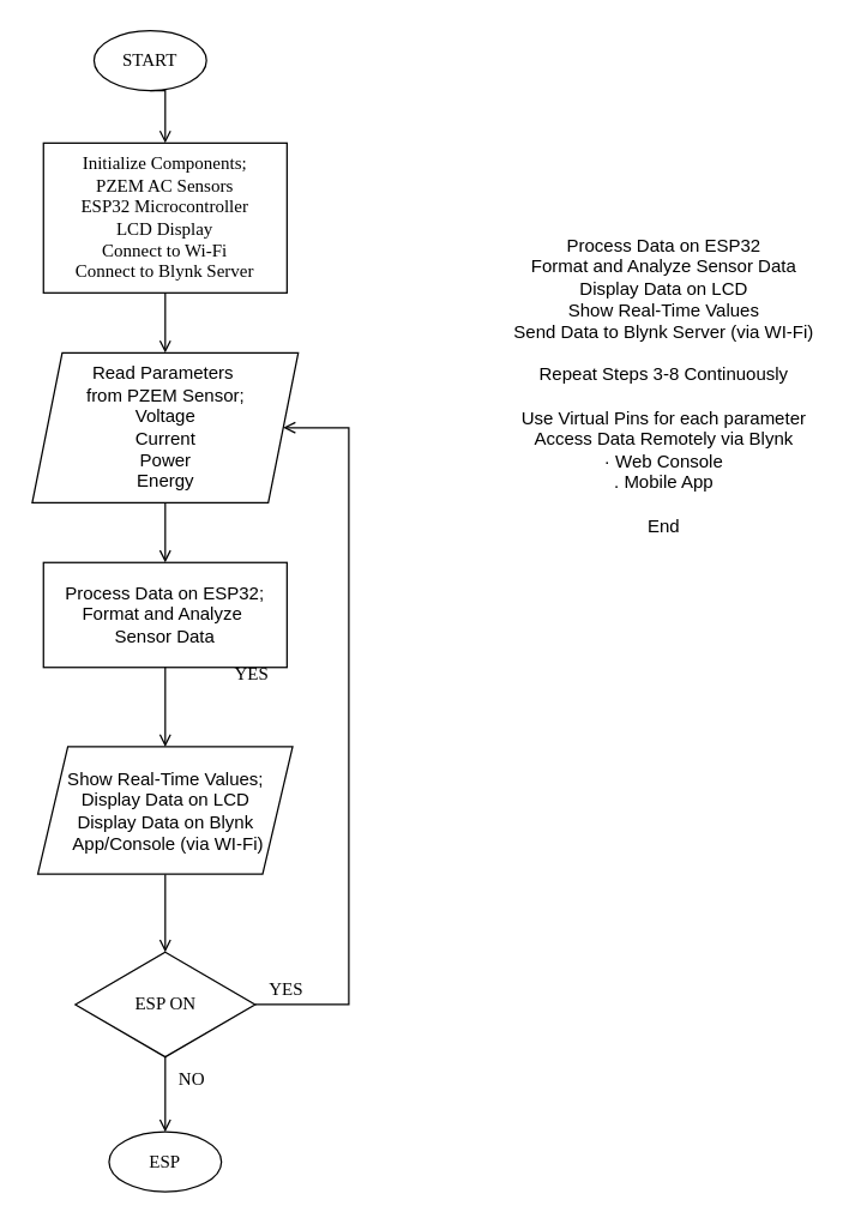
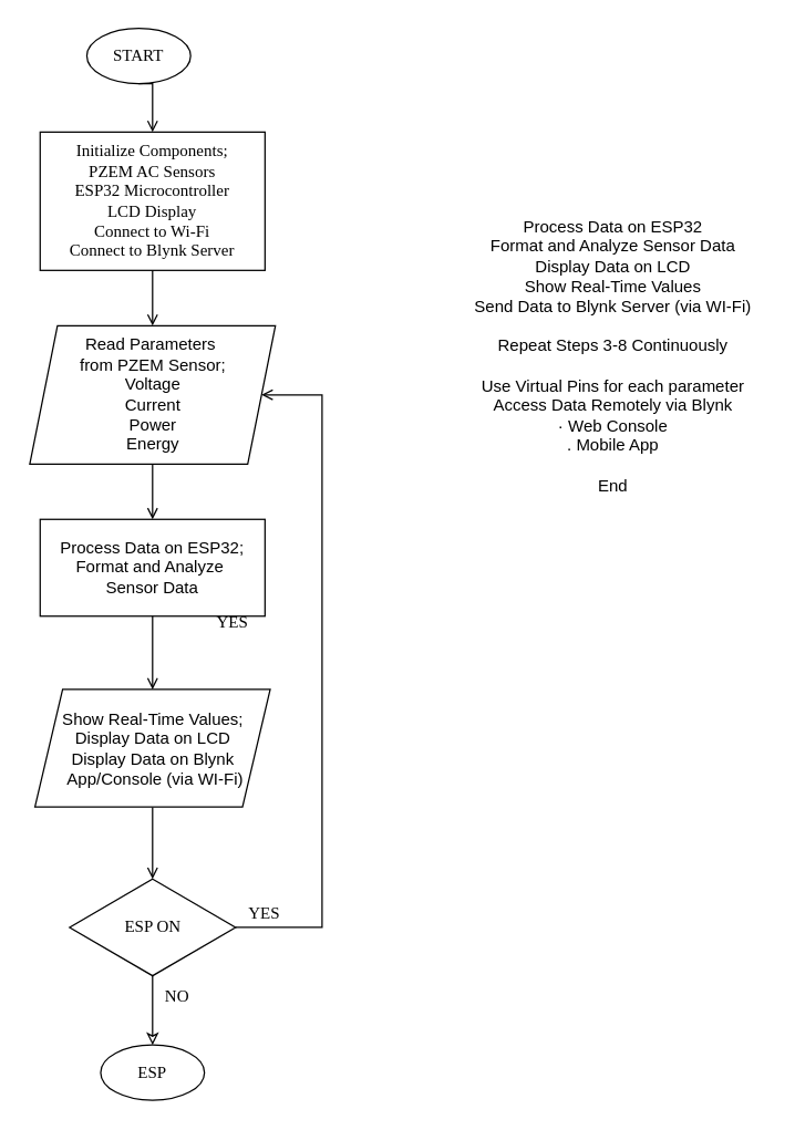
- <mxCell id="8" value="" style="edgeStyle=orthogonalEdgeStyle;rounded=0;orthogonalLoop=1;jettySize=auto;html=1;endArrow=open;endFill=0;" edge="1" parent="1" source="9" target="6"><mxGeometry relative="1" as="geometry" /></mxCell>
+ <mxCell id="8" value="" style="edgeStyle=orthogonalEdgeStyle;rounded=0;orthogonalLoop=1;jettySize=auto;html=1;endArrow=classic;endFill=0;" edge="1" parent="1" source="9" target="6"><mxGeometry relative="1" as="geometry" /></mxCell>
